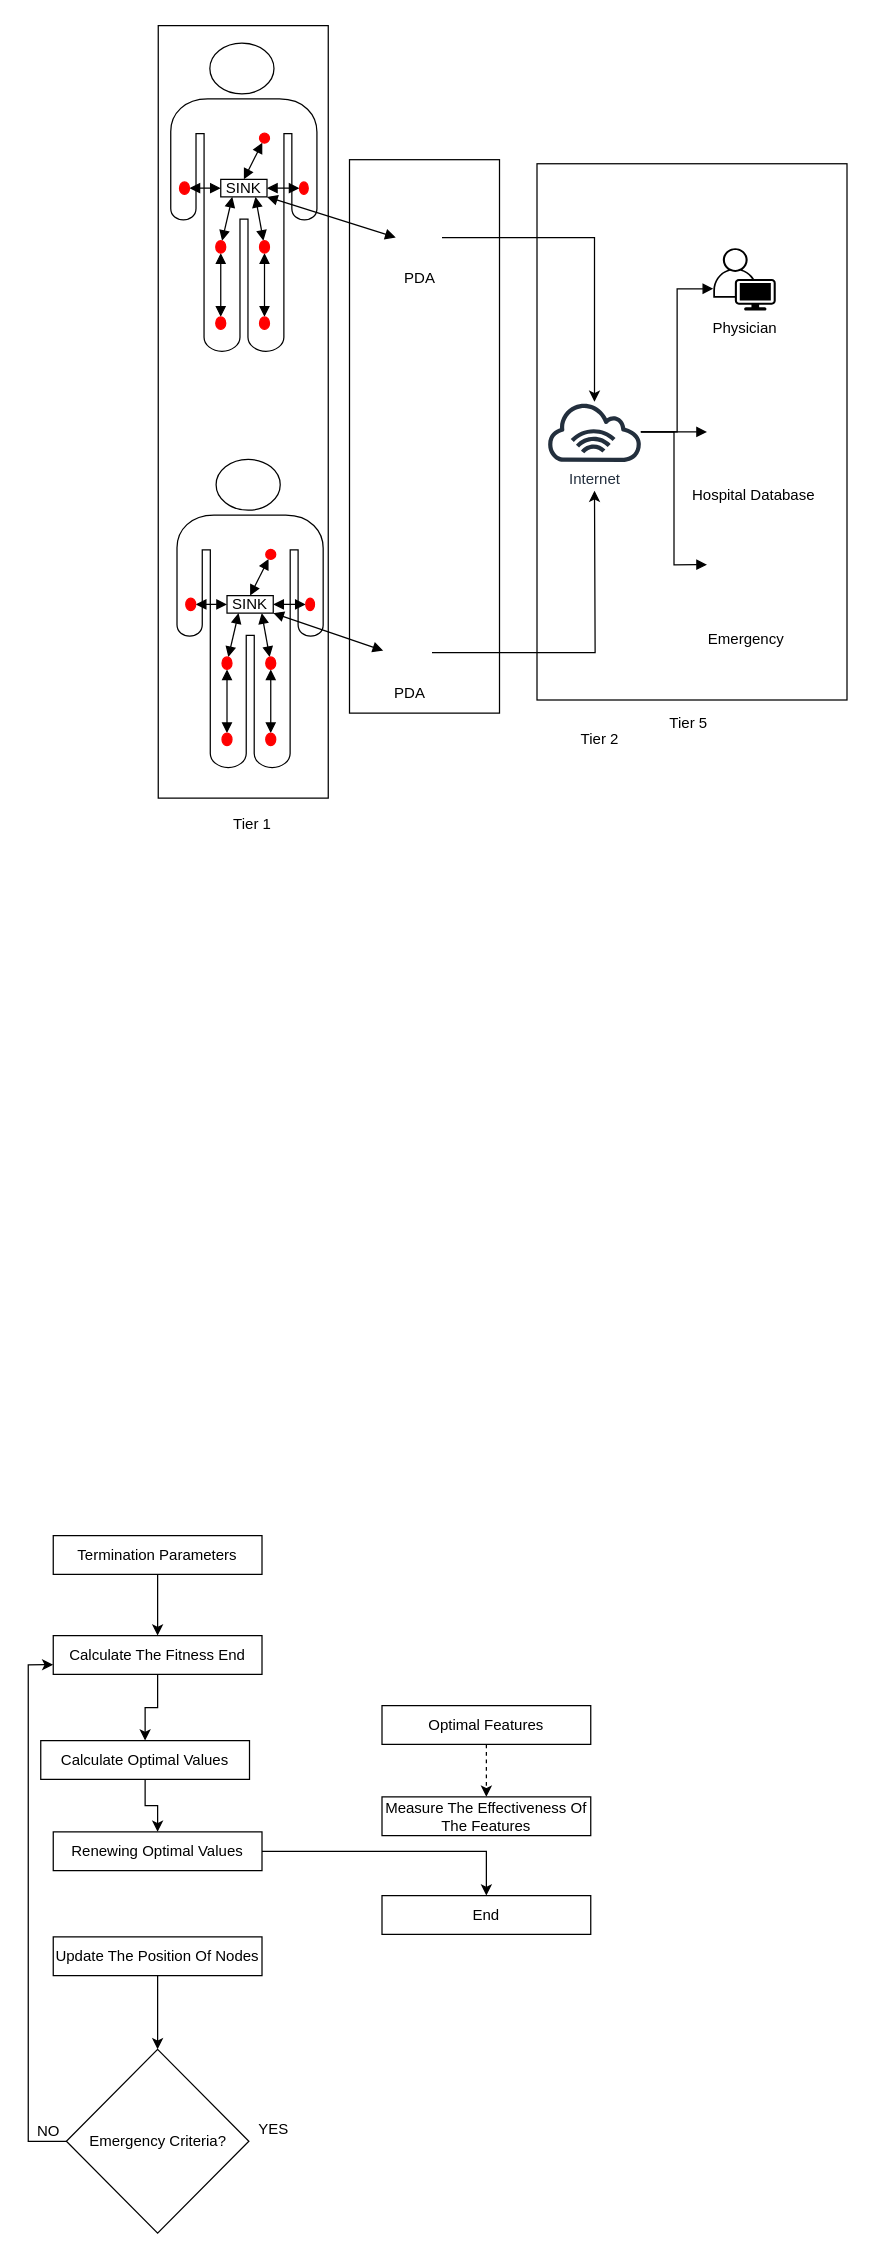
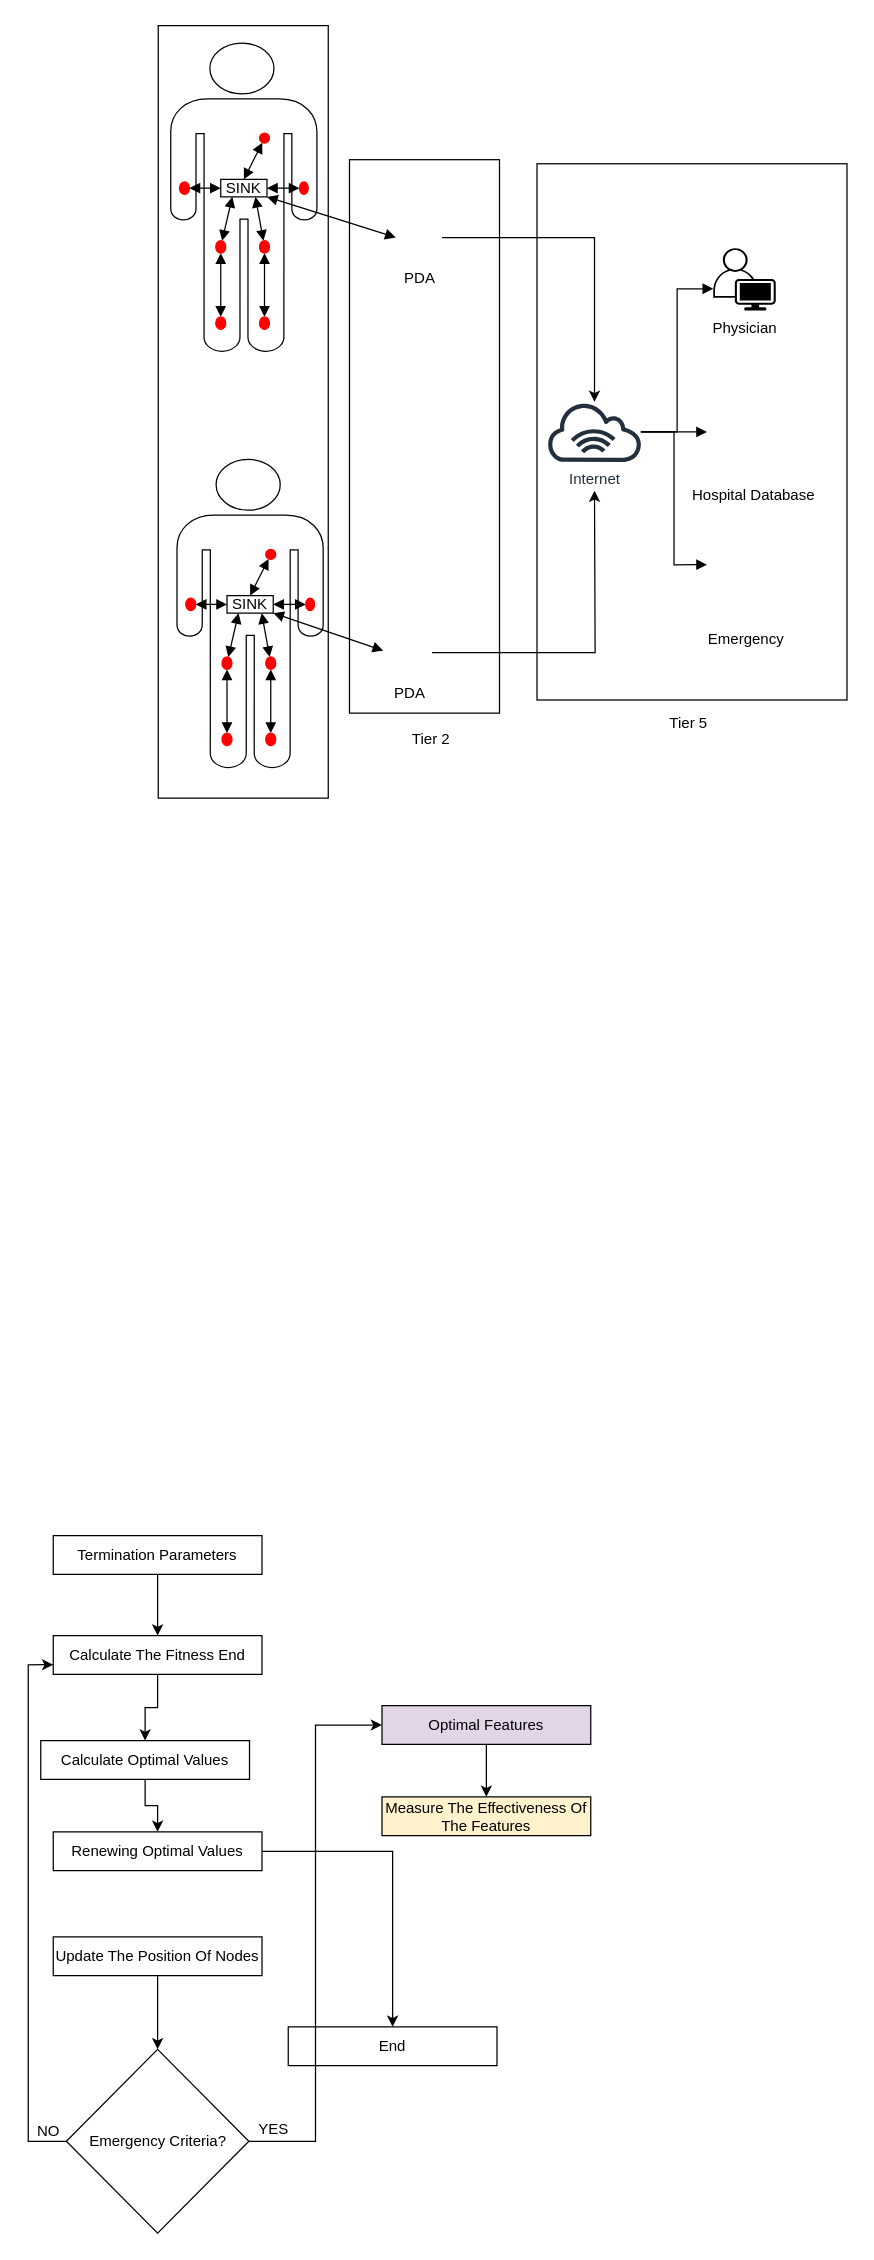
- <mxCell id="31" value="Tier 2" style="text;html=1;align=center;verticalAlign=middle;resizable=0;points=[];autosize=1;strokeColor=none;fillColor=none;" parent="1" vertex="1"><mxGeometry x="455" y="578" width="48" height="26" as="geometry" /></mxCell>
+ <mxCell id="31" value="Tier 2" style="text;html=1;align=center;verticalAlign=middle;resizable=0;points=[];autosize=1;strokeColor=none;fillColor=none;" parent="1" vertex="1"><mxGeometry x="320" y="578" width="48" height="26" as="geometry" /></mxCell>
- <mxCell id="69" value="Tier 1" style="text;html=1;align=center;verticalAlign=middle;resizable=0;points=[];autosize=1;strokeColor=none;fillColor=none;" vertex="1" parent="1"><mxGeometry x="177" y="646" width="48" height="26" as="geometry" /></mxCell>
- <mxCell id="34" value="Optimal Features" style="rounded=0;whiteSpace=wrap;html=1;" parent="1" vertex="1"><mxGeometry x="305" y="1364" width="167" height="31" as="geometry" /></mxCell>
+ <mxCell id="34" value="Optimal Features" style="rounded=0;whiteSpace=wrap;html=1;fillColor=#e1d5e7;" parent="1" vertex="1"><mxGeometry x="305" y="1364" width="167" height="31" as="geometry" /></mxCell>
- <mxCell id="33" style="edgeStyle=orthogonalEdgeStyle;rounded=0;orthogonalLoop=1;jettySize=auto;html=1;dashed=1;" parent="1" source="34" target="35" edge="1"><mxGeometry relative="1" as="geometry" /></mxCell>
+ <mxCell id="33" style="edgeStyle=orthogonalEdgeStyle;rounded=0;orthogonalLoop=1;jettySize=auto;html=1;" parent="1" source="34" target="35" edge="1"><mxGeometry relative="1" as="geometry" /></mxCell>
- <mxCell id="35" value="Measure The Effectiveness Of The Features" style="rounded=0;whiteSpace=wrap;html=1;" parent="1" vertex="1"><mxGeometry x="305" y="1437" width="167" height="31" as="geometry" /></mxCell>
+ <mxCell id="35" value="Measure The Effectiveness Of The Features" style="rounded=0;whiteSpace=wrap;html=1;fillColor=#fff2cc;" parent="1" vertex="1"><mxGeometry x="305" y="1437" width="167" height="31" as="geometry" /></mxCell>
- <mxCell id="36" value="End" style="rounded=0;whiteSpace=wrap;html=1;" parent="1" vertex="1"><mxGeometry x="305" y="1516" width="167" height="31" as="geometry" /></mxCell>
+ <mxCell id="36" value="End" style="rounded=0;whiteSpace=wrap;html=1;" parent="1" vertex="1"><mxGeometry x="230" y="1621" width="167" height="31" as="geometry" /></mxCell>
+ <mxCell id="47" style="edgeStyle=orthogonalEdgeStyle;rounded=0;orthogonalLoop=1;jettySize=auto;html=1;entryX=0;entryY=0.5;entryDx=0;entryDy=0;" parent="1" source="49" target="34" edge="1"><mxGeometry relative="1" as="geometry" /></mxCell>
